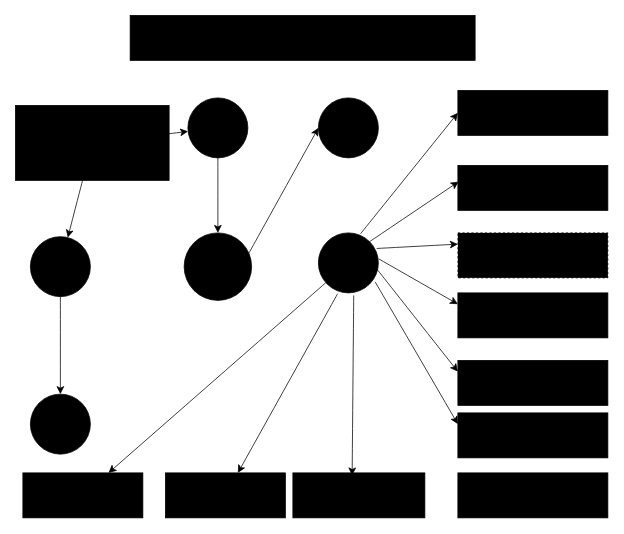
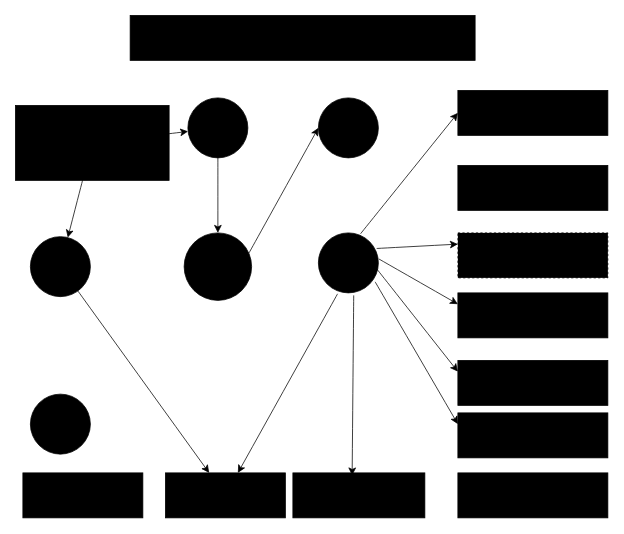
- <mxCell id="32" value="" style="endArrow=classic;html=1;rounded=0;fontSize=12;startSize=8;endSize=8;curved=1;entryX=0.005;entryY=0.362;entryDx=0;entryDy=0;entryPerimeter=0;exitX=1;exitY=0;exitDx=0;exitDy=0;" edge="1" parent="1" source="17" target="23"><mxGeometry width="50" height="50" relative="1" as="geometry"><mxPoint x="360" y="390" as="sourcePoint" /><mxPoint x="410" y="340" as="targetPoint" /></mxGeometry></mxCell>
- <mxCell id="18" value="" style="edgeStyle=none;curved=1;rounded=0;orthogonalLoop=1;jettySize=auto;html=1;fontSize=12;startSize=8;endSize=8;" edge="1" parent="1" source="19" target="20"><mxGeometry relative="1" as="geometry" /></mxCell>
+ <mxCell id="18" value="" style="edgeStyle=none;curved=1;rounded=0;orthogonalLoop=1;jettySize=auto;html=1;fontSize=12;startSize=8;endSize=8;" edge="1" parent="1" source="19" target="30"><mxGeometry relative="1" as="geometry" /></mxCell>
- <mxCell id="16" style="edgeStyle=none;curved=1;rounded=0;orthogonalLoop=1;jettySize=auto;html=1;fontSize=12;startSize=8;endSize=8;" edge="1" parent="1" source="17" target="31"><mxGeometry relative="1" as="geometry" /></mxCell>
